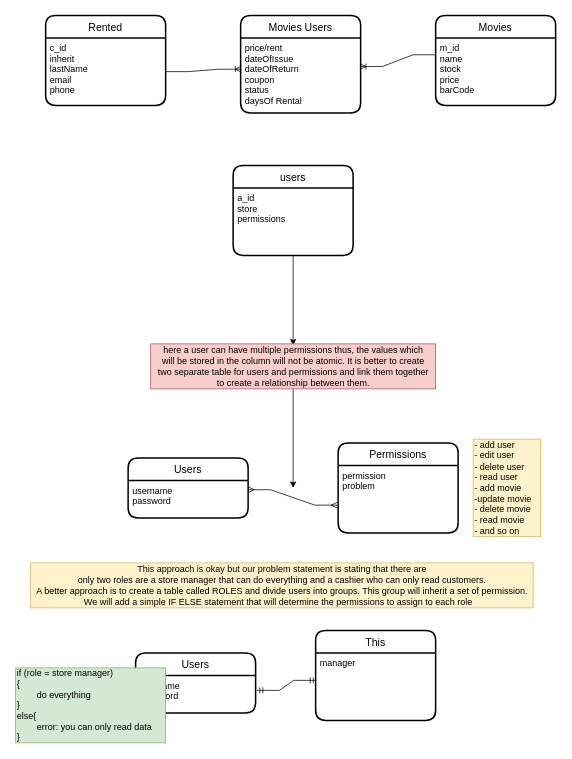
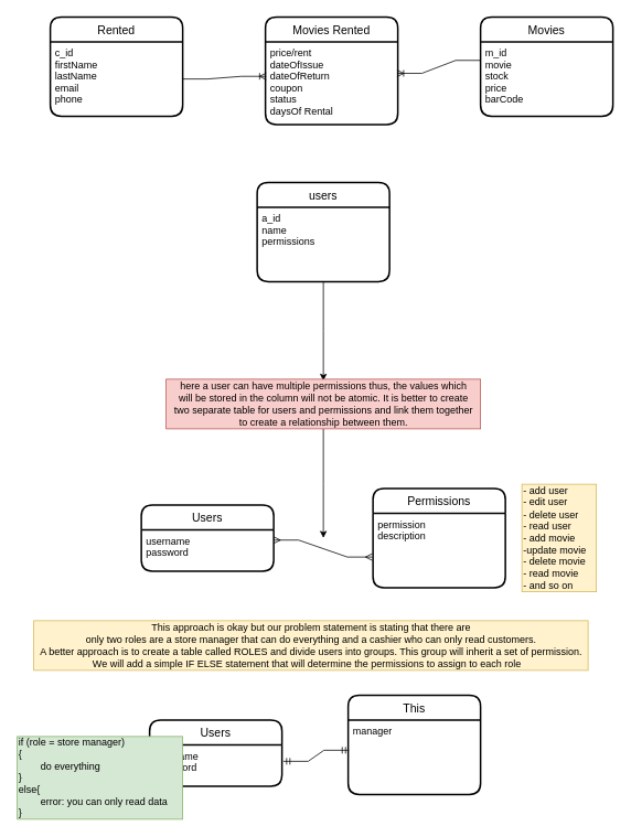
- <mxCell id="8" value="Movies Users" style="swimlane;childLayout=stackLayout;horizontal=1;startSize=30;horizontalStack=0;rounded=1;fontSize=14;fontStyle=0;strokeWidth=2;resizeParent=0;resizeLast=1;shadow=0;dashed=0;align=center;" parent="1" vertex="1"><mxGeometry x="320" y="20" width="160" height="130" as="geometry" /></mxCell>
+ <mxCell id="8" value="Movies Rented" style="swimlane;childLayout=stackLayout;horizontal=1;startSize=30;horizontalStack=0;rounded=1;fontSize=14;fontStyle=0;strokeWidth=2;resizeParent=0;resizeLast=1;shadow=0;dashed=0;align=center;" parent="1" vertex="1"><mxGeometry x="320" y="20" width="160" height="130" as="geometry" /></mxCell>
- <mxCell id="3" value="c_id&#10;inherit&#10;lastName&#10;email&#10;phone" style="align=left;strokeColor=none;fillColor=none;spacingLeft=4;fontSize=12;verticalAlign=top;resizable=0;rotatable=0;part=1;" parent="2" vertex="1"><mxGeometry y="30" width="160" height="90" as="geometry" /></mxCell>
+ <mxCell id="3" value="c_id&#10;firstName&#10;lastName&#10;email&#10;phone" style="align=left;strokeColor=none;fillColor=none;spacingLeft=4;fontSize=12;verticalAlign=top;resizable=0;rotatable=0;part=1;" parent="2" vertex="1"><mxGeometry y="30" width="160" height="90" as="geometry" /></mxCell>
- <mxCell id="5" value="m_id&#10;name&#10;stock&#10;price&#10;barCode" style="align=left;strokeColor=none;fillColor=none;spacingLeft=4;fontSize=12;verticalAlign=top;resizable=0;rotatable=0;part=1;" parent="4" vertex="1"><mxGeometry y="30" width="160" height="90" as="geometry" /></mxCell>
+ <mxCell id="5" value="m_id&#10;movie&#10;stock&#10;price&#10;barCode" style="align=left;strokeColor=none;fillColor=none;spacingLeft=4;fontSize=12;verticalAlign=top;resizable=0;rotatable=0;part=1;" parent="4" vertex="1"><mxGeometry y="30" width="160" height="90" as="geometry" /></mxCell>
- <mxCell id="7" value="a_id&#10;store&#10;permissions" style="align=left;strokeColor=none;fillColor=none;spacingLeft=4;fontSize=12;verticalAlign=top;resizable=0;rotatable=0;part=1;" parent="6" vertex="1"><mxGeometry y="30" width="160" height="90" as="geometry" /></mxCell>
+ <mxCell id="7" value="a_id&#10;name&#10;permissions" style="align=left;strokeColor=none;fillColor=none;spacingLeft=4;fontSize=12;verticalAlign=top;resizable=0;rotatable=0;part=1;" parent="6" vertex="1"><mxGeometry y="30" width="160" height="90" as="geometry" /></mxCell>
- <mxCell id="18" value="permission&#10;problem" style="align=left;strokeColor=none;fillColor=none;spacingLeft=4;fontSize=12;verticalAlign=top;resizable=0;rotatable=0;part=1;" parent="17" vertex="1"><mxGeometry y="30" width="160" height="90" as="geometry" /></mxCell>
+ <mxCell id="18" value="permission&#10;description" style="align=left;strokeColor=none;fillColor=none;spacingLeft=4;fontSize=12;verticalAlign=top;resizable=0;rotatable=0;part=1;" parent="17" vertex="1"><mxGeometry y="30" width="160" height="90" as="geometry" /></mxCell>
